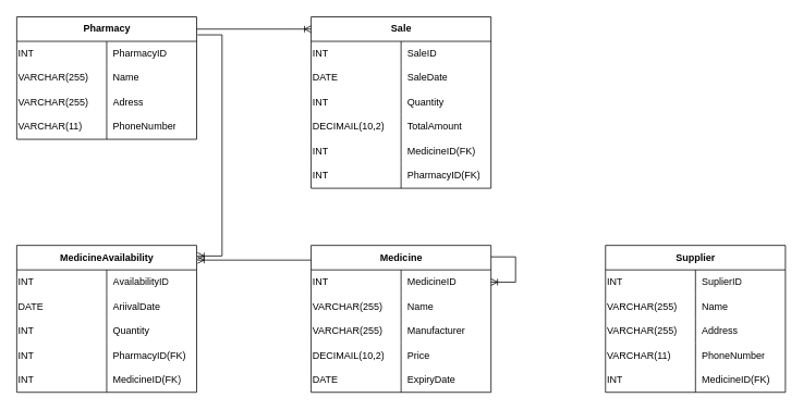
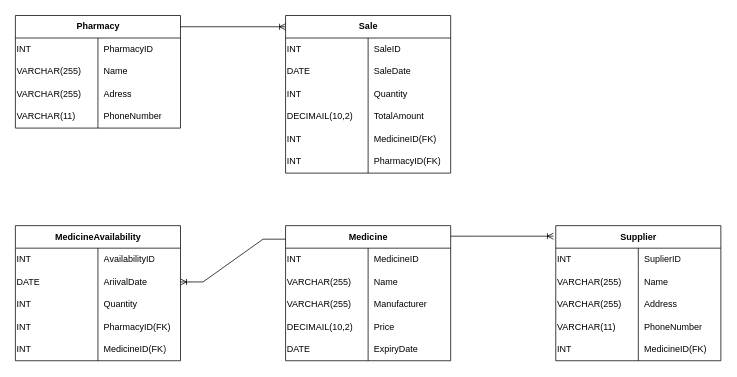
- <mxCell id="83" value="" style="edgeStyle=entityRelationEdgeStyle;fontSize=12;html=1;endArrow=ERoneToMany;rounded=0;exitX=1.005;exitY=0.147;exitDx=0;exitDy=0;exitPerimeter=0;entryX=1.005;entryY=0.072;entryDx=0;entryDy=0;entryPerimeter=0;" edge="1" parent="1" source="2" target="31"><mxGeometry width="100" height="100" relative="1" as="geometry"><mxPoint x="360" y="360" as="sourcePoint" /><mxPoint x="460" y="260" as="targetPoint" /></mxGeometry></mxCell>
- <mxCell id="84" value="" style="edgeStyle=entityRelationEdgeStyle;fontSize=12;html=1;endArrow=ERoneToMany;rounded=0;exitX=0;exitY=0.1;exitDx=0;exitDy=0;exitPerimeter=0;entryX=1.005;entryY=0.1;entryDx=0;entryDy=0;entryPerimeter=0;" edge="1" parent="1" source="15" target="31"><mxGeometry width="100" height="100" relative="1" as="geometry"><mxPoint x="470" y="370" as="sourcePoint" /><mxPoint x="570" y="270" as="targetPoint" /></mxGeometry></mxCell>
+ <mxCell id="84" value="" style="edgeStyle=entityRelationEdgeStyle;fontSize=12;html=1;endArrow=ERoneToMany;rounded=0;exitX=0;exitY=0.1;exitDx=0;exitDy=0;exitPerimeter=0;" edge="1" parent="1" source="15" target="37"><mxGeometry width="100" height="100" relative="1" as="geometry"><mxPoint x="470" y="370" as="sourcePoint" /><mxPoint x="570" y="270" as="targetPoint" /></mxGeometry></mxCell>
- <mxCell id="85" value="" style="edgeStyle=entityRelationEdgeStyle;fontSize=12;html=1;endArrow=ERoneToMany;rounded=0;exitX=1;exitY=0.078;exitDx=0;exitDy=0;exitPerimeter=0;" edge="1" parent="1" source="15" target="18"><mxGeometry width="100" height="100" relative="1" as="geometry"><mxPoint x="610" y="310" as="sourcePoint" /><mxPoint x="710" y="210" as="targetPoint" /></mxGeometry></mxCell>
+ <mxCell id="85" value="" style="edgeStyle=entityRelationEdgeStyle;fontSize=12;html=1;endArrow=ERoneToMany;rounded=0;exitX=1;exitY=0.078;exitDx=0;exitDy=0;exitPerimeter=0;entryX=-0.014;entryY=0.078;entryDx=0;entryDy=0;entryPerimeter=0;" edge="1" parent="1" source="15" target="66"><mxGeometry width="100" height="100" relative="1" as="geometry"><mxPoint x="610" y="310" as="sourcePoint" /><mxPoint x="710" y="210" as="targetPoint" /></mxGeometry></mxCell>
